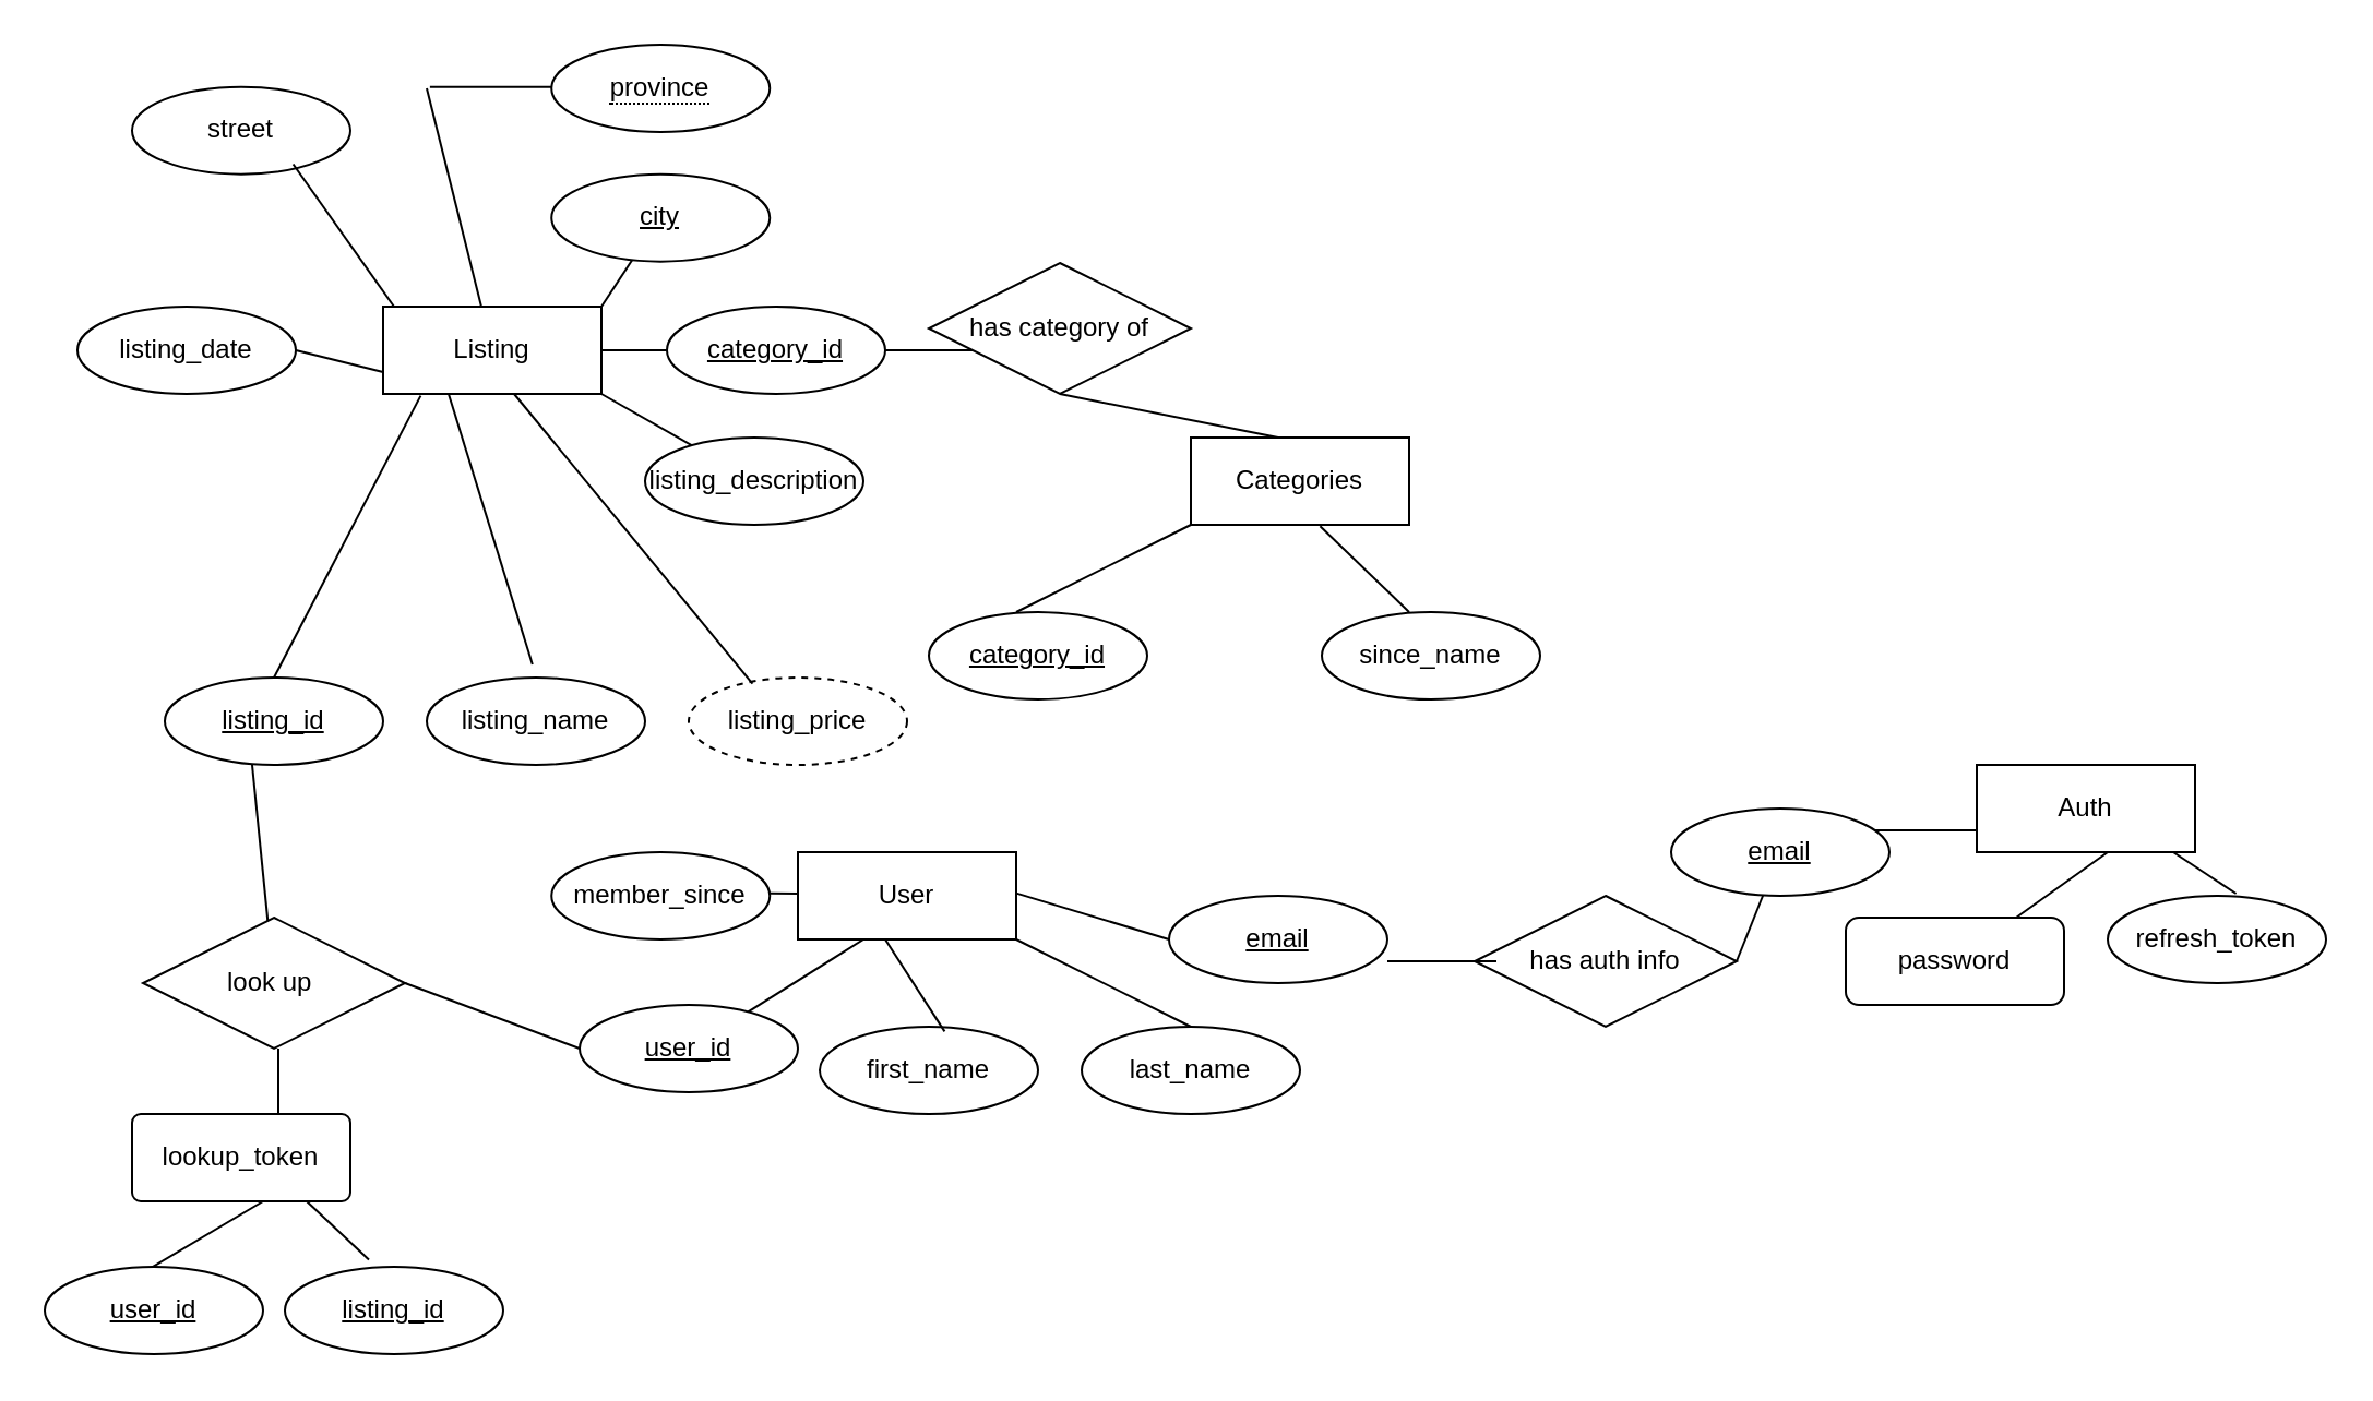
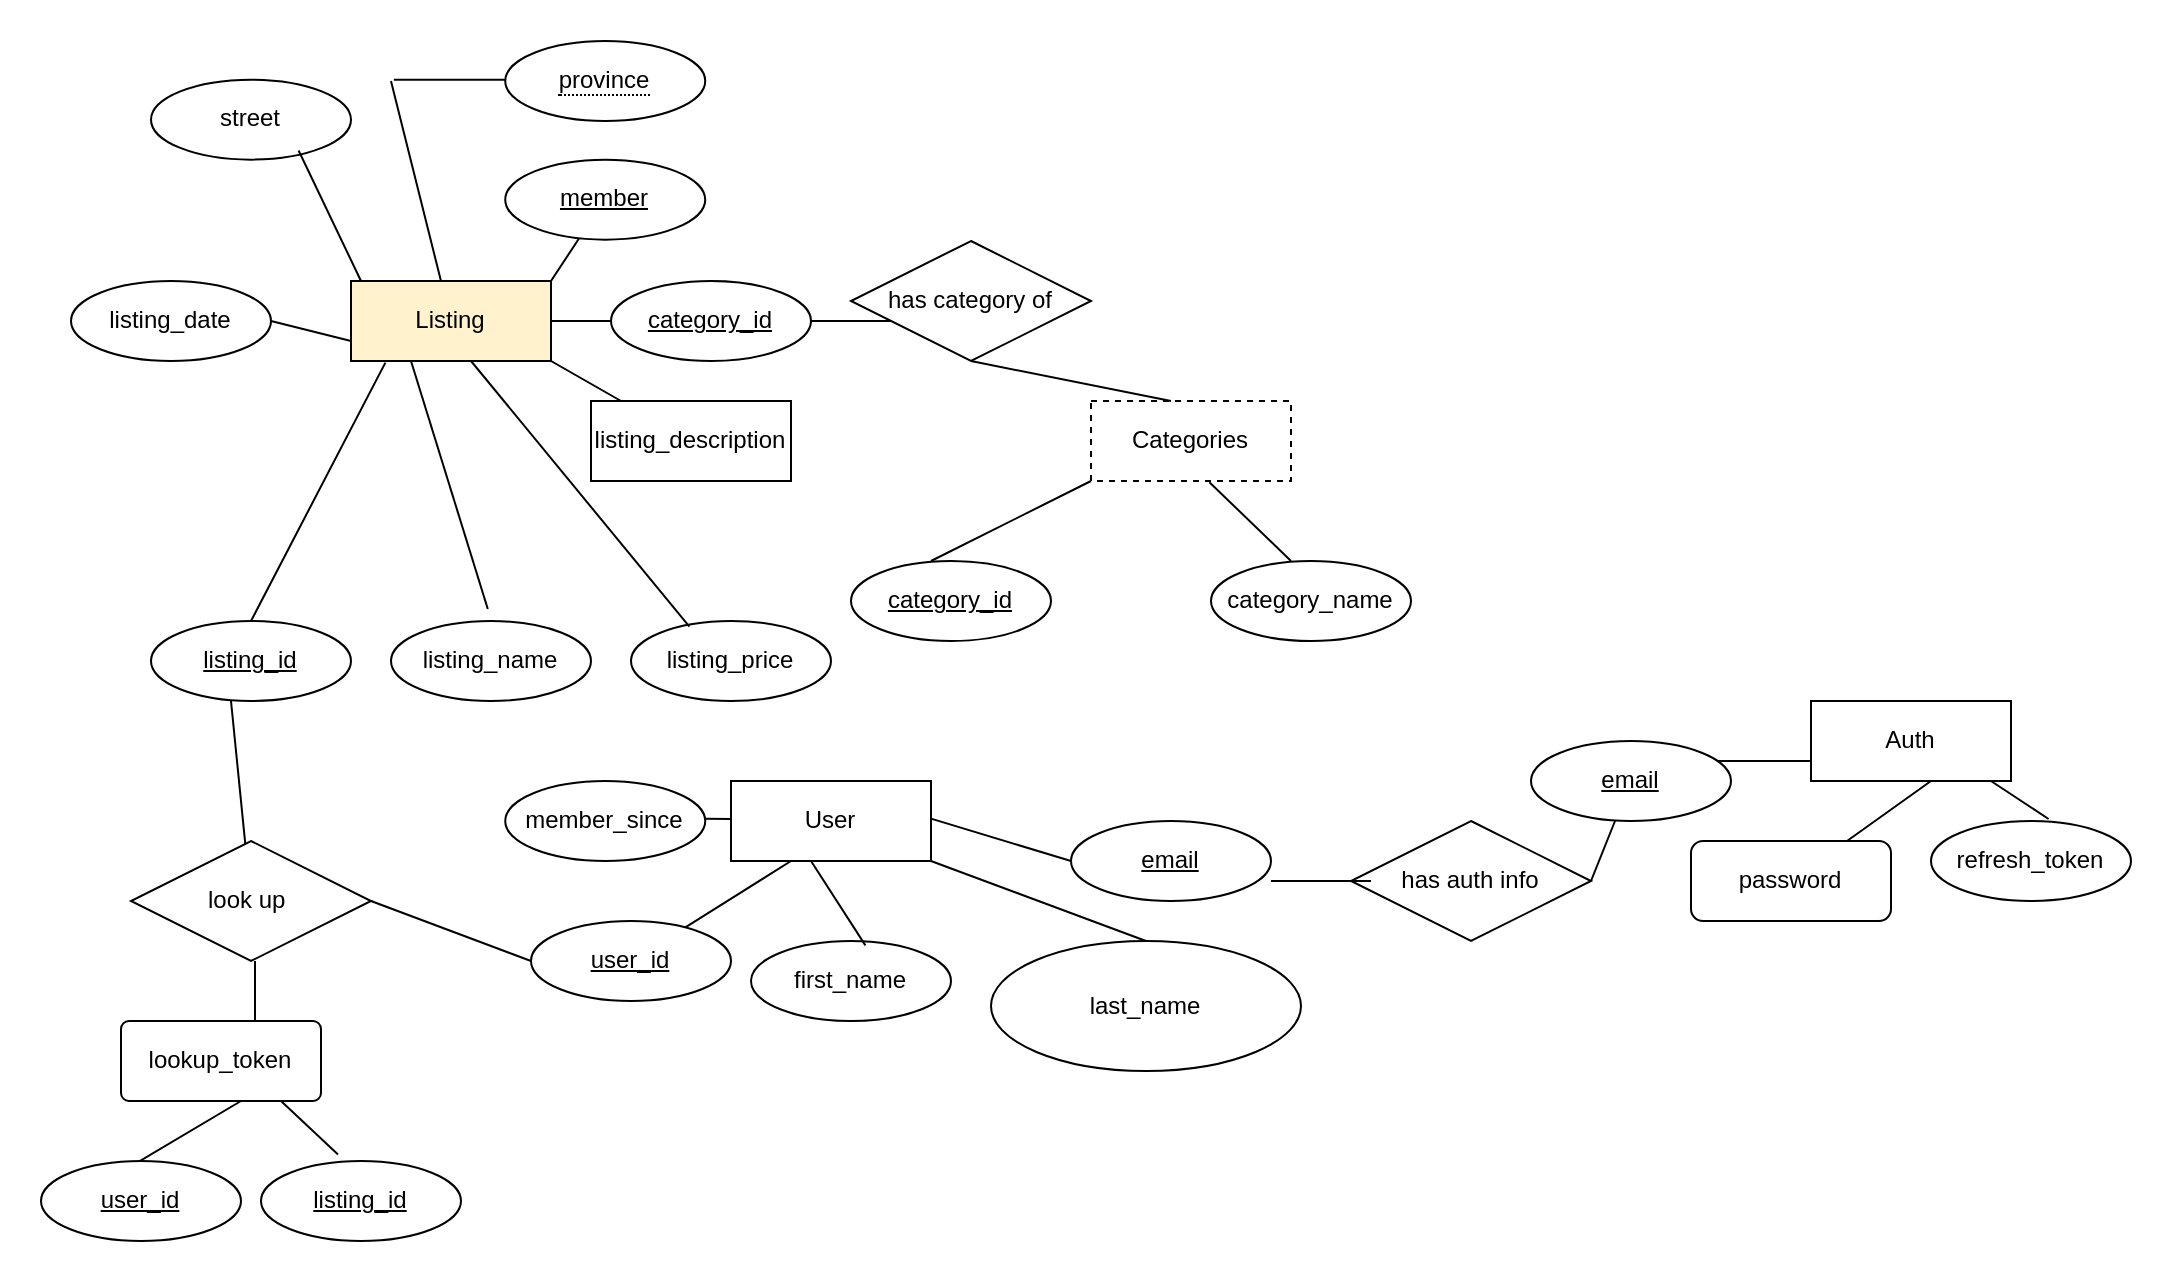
- <mxCell id="58" value="street" style="ellipse;whiteSpace=wrap;html=1;align=center;" parent="1" vertex="1"><mxGeometry x="60" y="39.32" width="100" height="40" as="geometry" /></mxCell>
+ <mxCell id="58" value="street" style="ellipse;whiteSpace=wrap;html=1;align=center;" parent="1" vertex="1"><mxGeometry x="75" y="39.32" width="100" height="40" as="geometry" /></mxCell>
- <mxCell id="37" value="city" style="ellipse;whiteSpace=wrap;html=1;align=center;fontStyle=4;" parent="1" vertex="1"><mxGeometry x="252.117" y="79.325" width="100" height="40" as="geometry" /></mxCell>
+ <mxCell id="37" value="member" style="ellipse;whiteSpace=wrap;html=1;align=center;fontStyle=4;" parent="1" vertex="1"><mxGeometry x="252.117" y="79.325" width="100" height="40" as="geometry" /></mxCell>
- <mxCell id="6" value="Listing" style="whiteSpace=wrap;html=1;align=center;" parent="1" vertex="1"><mxGeometry x="175" y="140" width="100" height="40" as="geometry" /></mxCell>
+ <mxCell id="6" value="Listing" style="whiteSpace=wrap;html=1;align=center;fillColor=#fff2cc;" parent="1" vertex="1"><mxGeometry x="175" y="140" width="100" height="40" as="geometry" /></mxCell>
- <mxCell id="10" value="listing_description" style="ellipse;whiteSpace=wrap;html=1;align=center;" parent="1" vertex="1"><mxGeometry x="295" y="200" width="100" height="40" as="geometry" /></mxCell>
+ <mxCell id="10" value="listing_description" style="whiteSpace=wrap;html=1;align=center;rounded=0;" parent="1" vertex="1"><mxGeometry x="295" y="200" width="100" height="40" as="geometry" /></mxCell>
- <mxCell id="5" value="Categories" style="whiteSpace=wrap;html=1;align=center;" parent="1" vertex="1"><mxGeometry x="545" y="200" width="100" height="40" as="geometry" /></mxCell>
+ <mxCell id="5" value="Categories" style="whiteSpace=wrap;html=1;align=center;dashed=1;" parent="1" vertex="1"><mxGeometry x="545" y="200" width="100" height="40" as="geometry" /></mxCell>
- <mxCell id="15" value="since_name" style="ellipse;whiteSpace=wrap;html=1;align=center;" parent="1" vertex="1"><mxGeometry x="605" y="280" width="100" height="40" as="geometry" /></mxCell>
+ <mxCell id="15" value="category_name" style="ellipse;whiteSpace=wrap;html=1;align=center;" parent="1" vertex="1"><mxGeometry x="605" y="280" width="100" height="40" as="geometry" /></mxCell>
- <mxCell id="9" value="listing_price" style="ellipse;whiteSpace=wrap;html=1;align=center;dashed=1;" parent="1" vertex="1"><mxGeometry x="315" y="310" width="100" height="40" as="geometry" /></mxCell>
+ <mxCell id="9" value="listing_price" style="ellipse;whiteSpace=wrap;html=1;align=center;" parent="1" vertex="1"><mxGeometry x="315" y="310" width="100" height="40" as="geometry" /></mxCell>
- <mxCell id="25" value="last_name" style="ellipse;whiteSpace=wrap;html=1;align=center;" parent="1" vertex="1"><mxGeometry x="495" y="470" width="100" height="40" as="geometry" /></mxCell>
+ <mxCell id="25" value="last_name" style="ellipse;whiteSpace=wrap;html=1;align=center;" parent="1" vertex="1"><mxGeometry x="495" y="470" width="155" height="65" as="geometry" /></mxCell>
